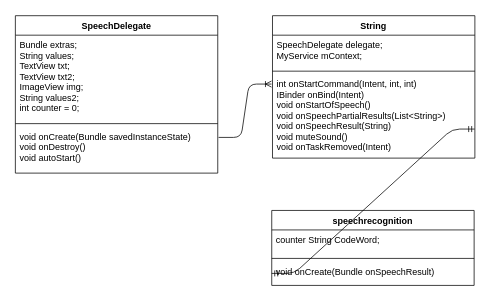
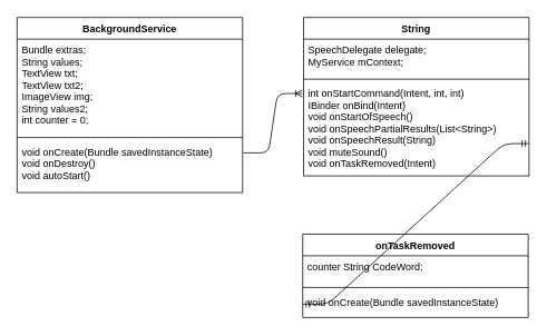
- <mxCell id="2" value="SpeechDelegate" style="swimlane;fontStyle=1;align=center;verticalAlign=top;childLayout=stackLayout;horizontal=1;startSize=26;horizontalStack=0;resizeParent=1;resizeParentMax=0;resizeLast=0;collapsible=1;marginBottom=0;" vertex="1" parent="1"><mxGeometry x="20" y="20" width="270" height="210" as="geometry" /></mxCell>
+ <mxCell id="2" value="BackgroundService" style="swimlane;fontStyle=1;align=center;verticalAlign=top;childLayout=stackLayout;horizontal=1;startSize=26;horizontalStack=0;resizeParent=1;resizeParentMax=0;resizeLast=0;collapsible=1;marginBottom=0;" vertex="1" parent="1"><mxGeometry x="20" y="20" width="270" height="210" as="geometry" /></mxCell>
- <mxCell id="10" value="speechrecognition" style="swimlane;fontStyle=1;align=center;verticalAlign=top;childLayout=stackLayout;horizontal=1;startSize=26;horizontalStack=0;resizeParent=1;resizeParentMax=0;resizeLast=0;collapsible=1;marginBottom=0;" vertex="1" parent="1"><mxGeometry x="362" y="279.8" width="270" height="100" as="geometry" /></mxCell>
+ <mxCell id="10" value="onTaskRemoved" style="swimlane;fontStyle=1;align=center;verticalAlign=top;childLayout=stackLayout;horizontal=1;startSize=26;horizontalStack=0;resizeParent=1;resizeParentMax=0;resizeLast=0;collapsible=1;marginBottom=0;" vertex="1" parent="1"><mxGeometry x="362" y="279.8" width="270" height="100" as="geometry" /></mxCell>
- <mxCell id="13" value="void onCreate(Bundle onSpeechResult)&#10;&#10;" style="text;strokeColor=none;fillColor=none;align=left;verticalAlign=top;spacingLeft=4;spacingRight=4;overflow=hidden;rotatable=0;points=[[0,0.5],[1,0.5]];portConstraint=eastwest;" vertex="1" parent="10"><mxGeometry y="68" width="270" height="32" as="geometry" /></mxCell>
+ <mxCell id="13" value="void onCreate(Bundle savedInstanceState)&#10;&#10;" style="text;strokeColor=none;fillColor=none;align=left;verticalAlign=top;spacingLeft=4;spacingRight=4;overflow=hidden;rotatable=0;points=[[0,0.5],[1,0.5]];portConstraint=eastwest;" vertex="1" parent="10"><mxGeometry y="68" width="270" height="32" as="geometry" /></mxCell>
